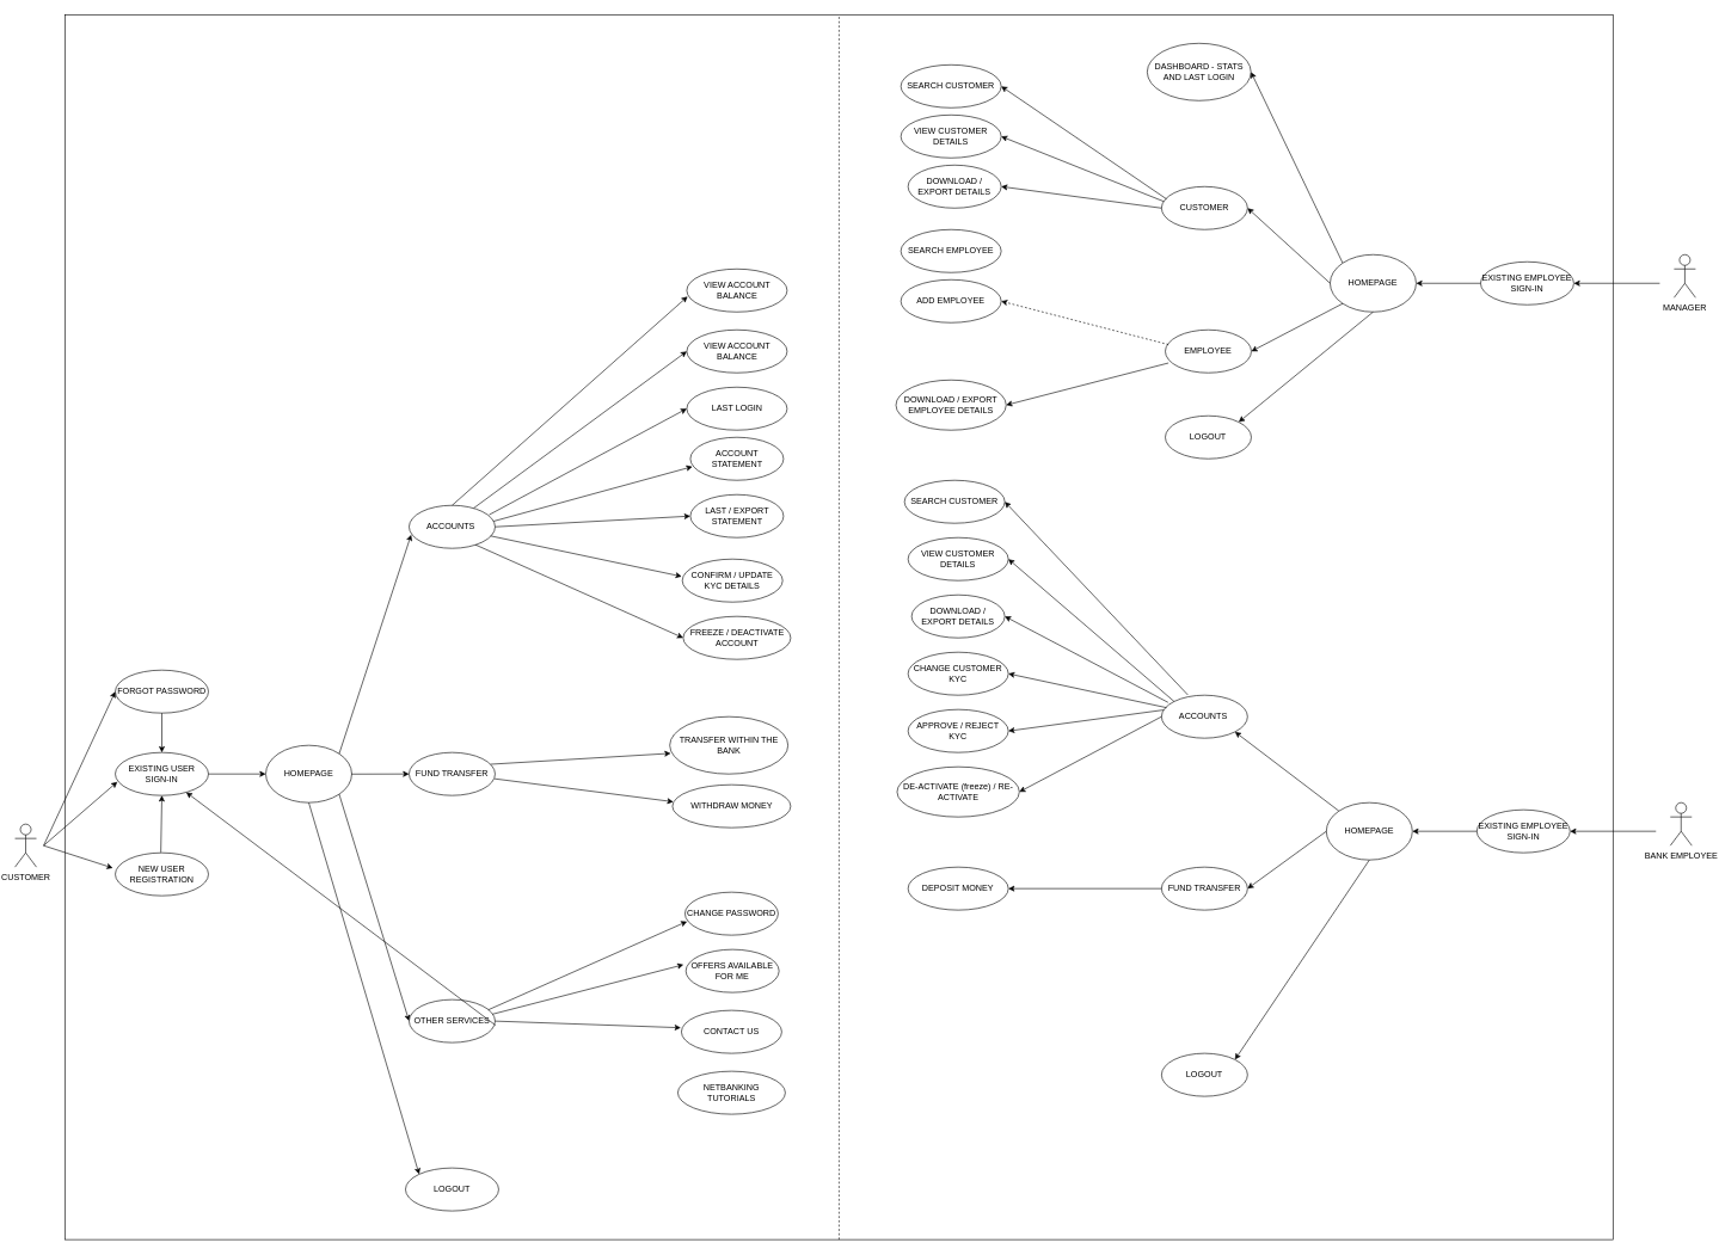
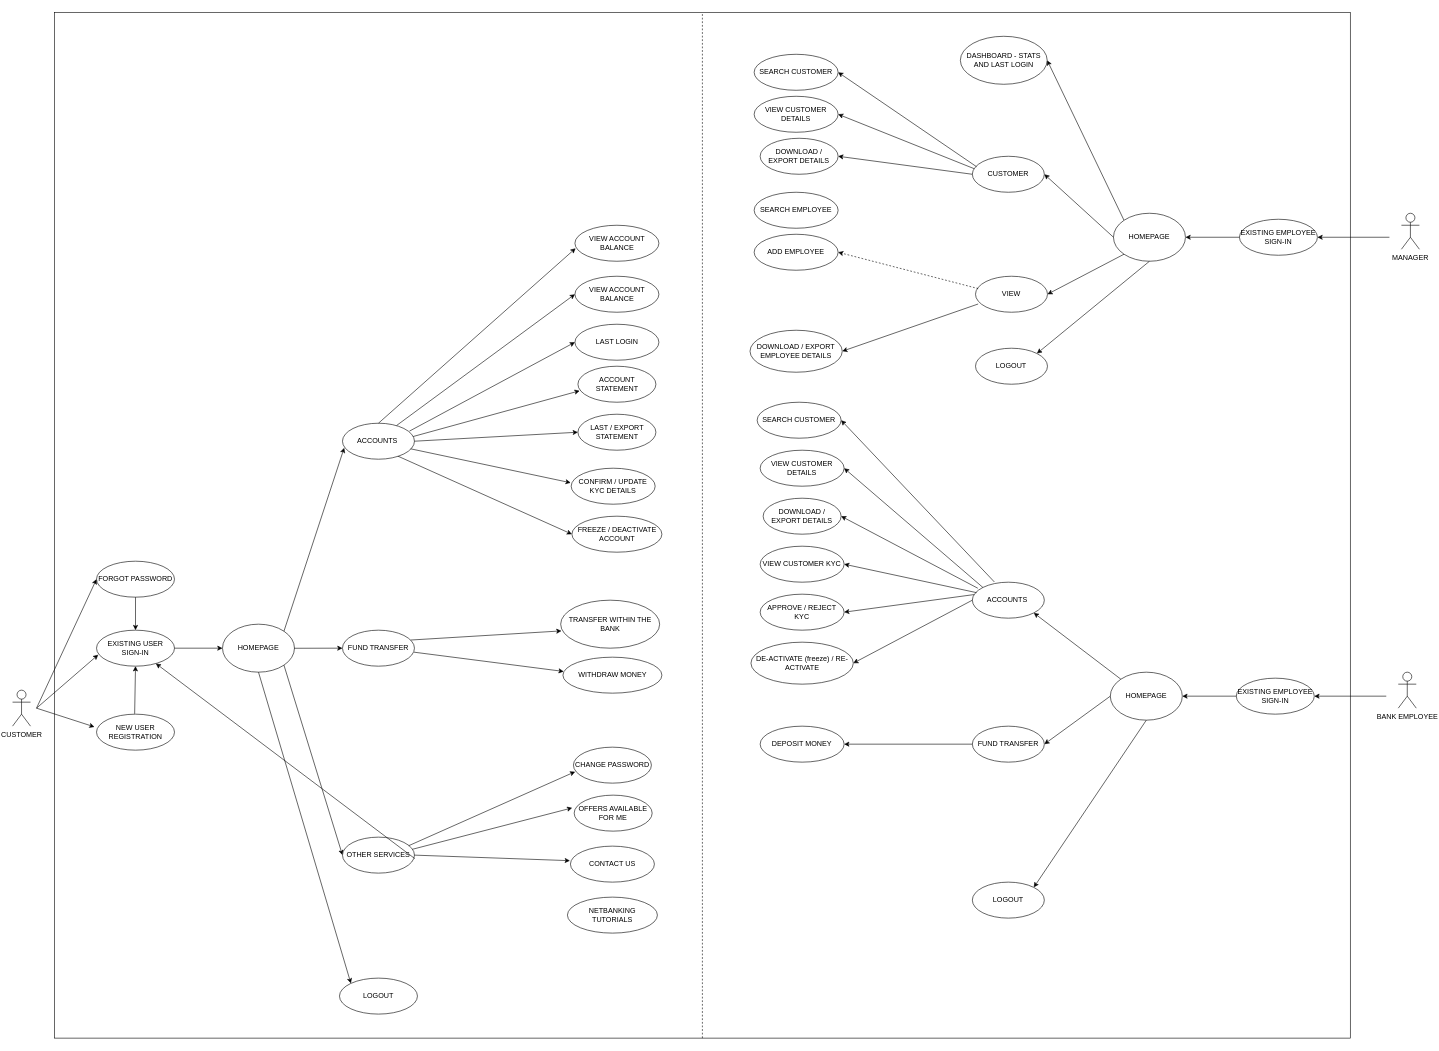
- <mxCell id="78" value="EMPLOYEE" style="ellipse;whiteSpace=wrap;html=1;" vertex="1" parent="1"><mxGeometry x="1625.25" y="460" width="120" height="60" as="geometry" /></mxCell>
+ <mxCell id="78" value="VIEW" style="ellipse;whiteSpace=wrap;html=1;" vertex="1" parent="1"><mxGeometry x="1625.25" y="460" width="120" height="60" as="geometry" /></mxCell>
- <mxCell id="95" value="DOWNLOAD / EXPORT EMPLOYEE DETAILS" style="ellipse;whiteSpace=wrap;html=1;" vertex="1" parent="1"><mxGeometry x="1249.38" y="530" width="153.75" height="70" as="geometry" /></mxCell>
+ <mxCell id="95" value="DOWNLOAD / EXPORT EMPLOYEE DETAILS" style="ellipse;whiteSpace=wrap;html=1;" vertex="1" parent="1"><mxGeometry x="1249.38" y="550" width="153.75" height="70" as="geometry" /></mxCell>
- <mxCell id="49" value="CHANGE CUSTOMER KYC" style="ellipse;whiteSpace=wrap;html=1;" parent="1" vertex="1"><mxGeometry x="1266.25" y="910" width="140" height="60" as="geometry" /></mxCell>
+ <mxCell id="49" value="VIEW CUSTOMER KYC" style="ellipse;whiteSpace=wrap;html=1;" parent="1" vertex="1"><mxGeometry x="1266.25" y="910" width="140" height="60" as="geometry" /></mxCell>
